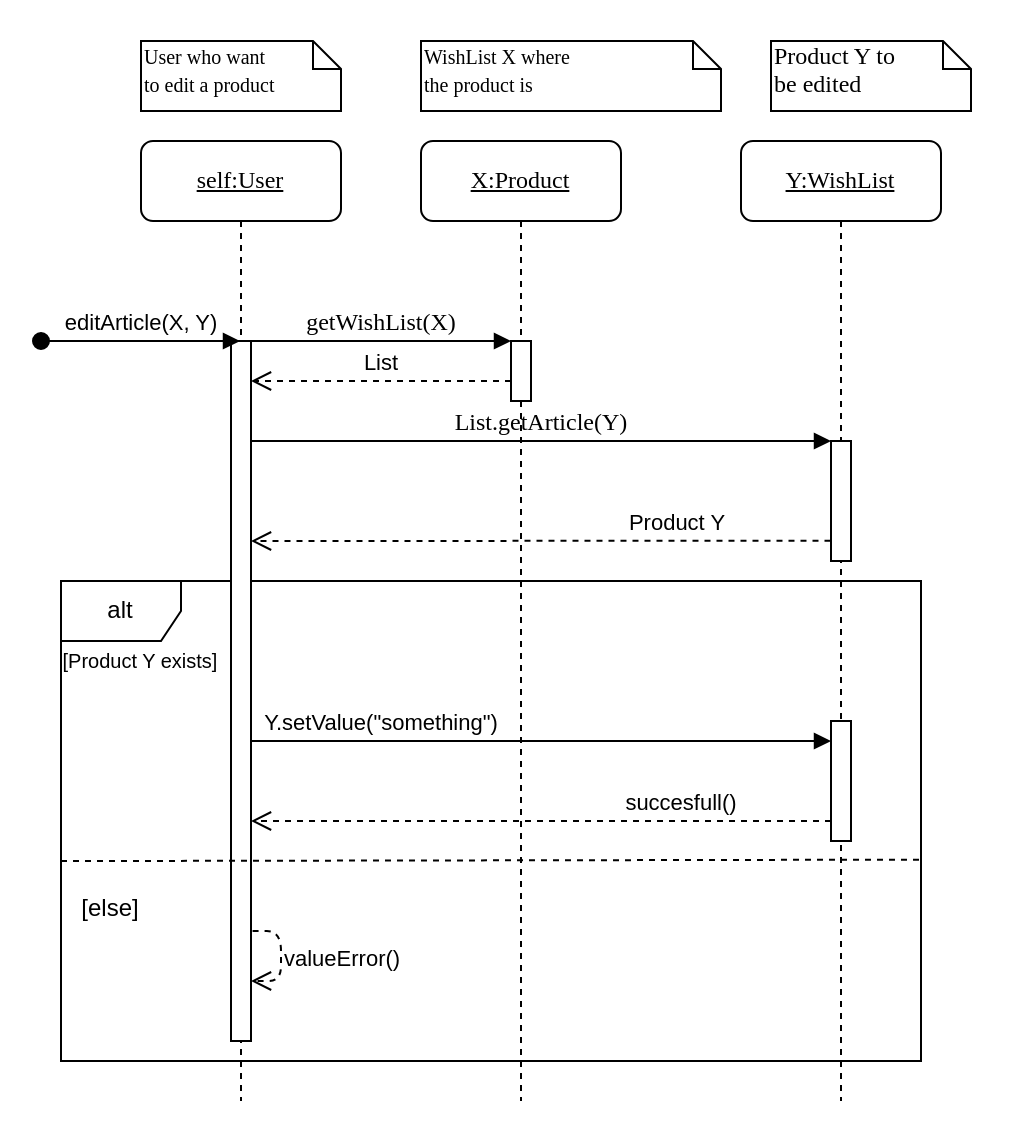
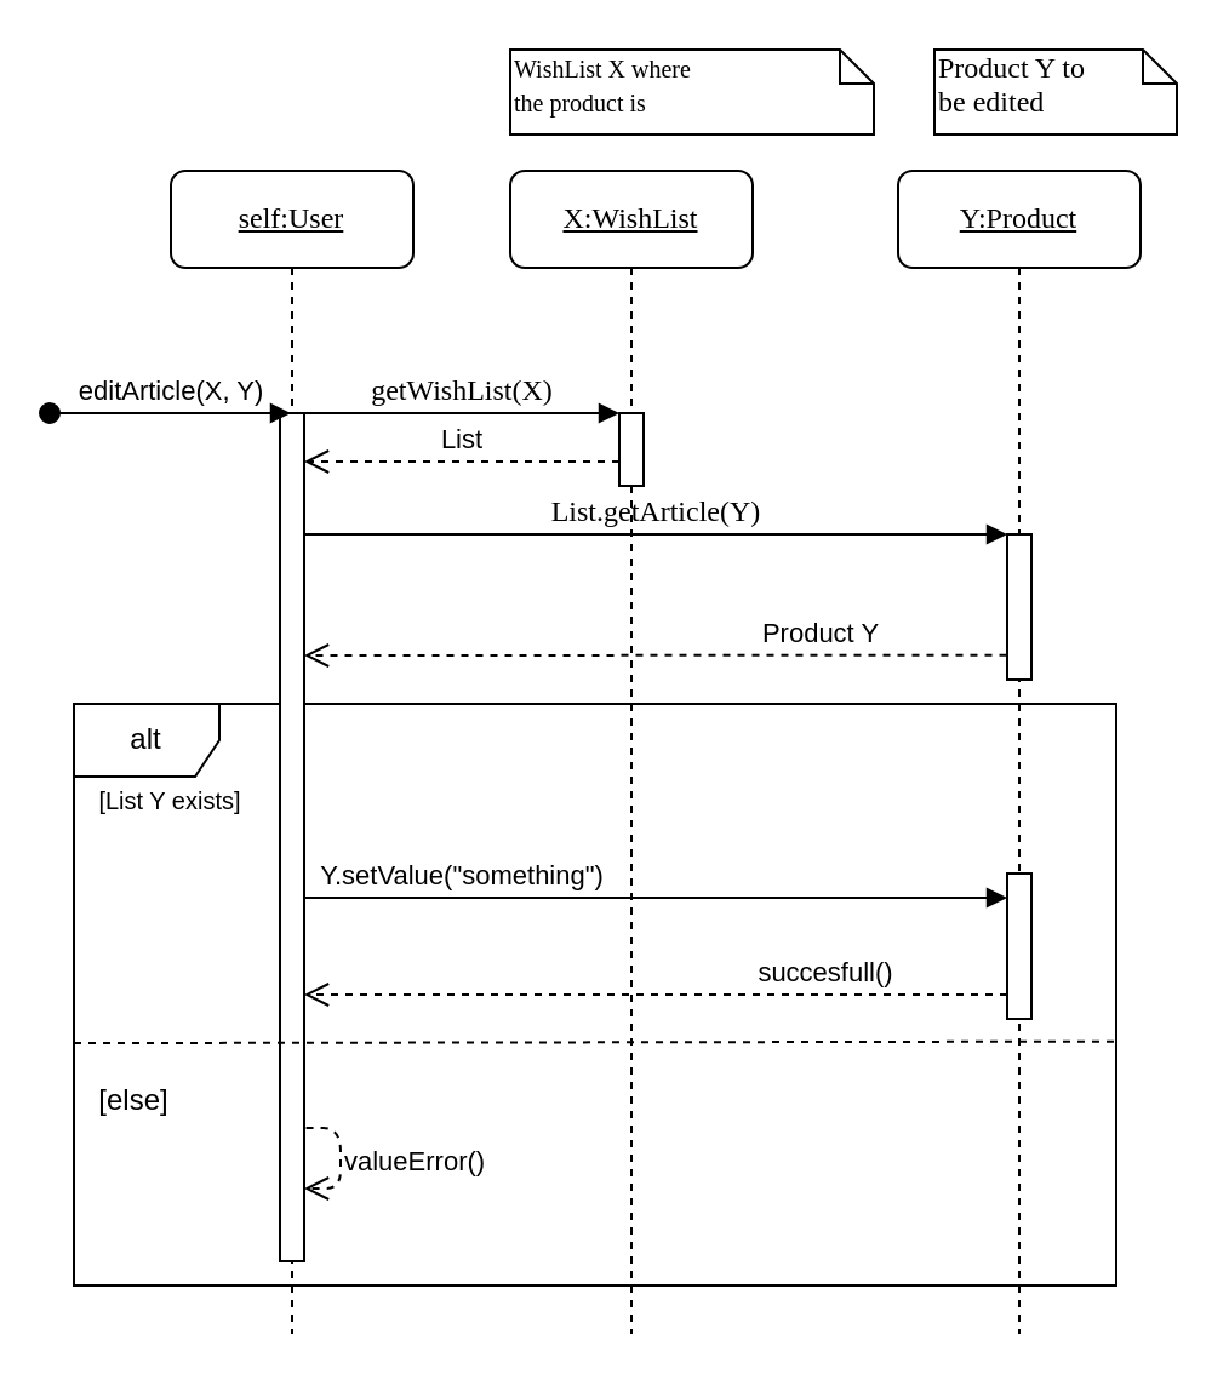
- <mxCell id="12" value="&lt;font style=&quot;font-size: 10px&quot;&gt;User who want &lt;br&gt;to edit a product&lt;/font&gt;" style="shape=note;whiteSpace=wrap;html=1;size=14;verticalAlign=top;align=left;spacingTop=-6;rounded=0;shadow=0;comic=0;labelBackgroundColor=none;strokeWidth=1;fontFamily=Verdana;fontSize=12" parent="1" vertex="1"><mxGeometry x="70" y="20" width="100" height="35" as="geometry" /></mxCell>
- <mxCell id="3" value="&lt;u&gt;X:Product&lt;/u&gt;" style="shape=umlLifeline;perimeter=lifelinePerimeter;whiteSpace=wrap;html=1;container=1;collapsible=0;recursiveResize=0;outlineConnect=0;rounded=1;shadow=0;comic=0;labelBackgroundColor=none;strokeWidth=1;fontFamily=Verdana;fontSize=12;align=center;" parent="1" vertex="1"><mxGeometry x="210" y="70" width="100" height="480" as="geometry" /></mxCell>
+ <mxCell id="3" value="&lt;u&gt;X:WishList&lt;/u&gt;" style="shape=umlLifeline;perimeter=lifelinePerimeter;whiteSpace=wrap;html=1;container=1;collapsible=0;recursiveResize=0;outlineConnect=0;rounded=1;shadow=0;comic=0;labelBackgroundColor=none;strokeWidth=1;fontFamily=Verdana;fontSize=12;align=center;" parent="1" vertex="1"><mxGeometry x="210" y="70" width="100" height="480" as="geometry" /></mxCell>
- <mxCell id="5" value="&lt;u&gt;Y:WishList&lt;/u&gt;" style="shape=umlLifeline;perimeter=lifelinePerimeter;whiteSpace=wrap;html=1;container=1;collapsible=0;recursiveResize=0;outlineConnect=0;rounded=1;shadow=0;comic=0;labelBackgroundColor=none;strokeWidth=1;fontFamily=Verdana;fontSize=12;align=center;" parent="1" vertex="1"><mxGeometry x="370" y="70" width="100" height="480" as="geometry" /></mxCell>
+ <mxCell id="5" value="&lt;u&gt;Y:Product&lt;/u&gt;" style="shape=umlLifeline;perimeter=lifelinePerimeter;whiteSpace=wrap;html=1;container=1;collapsible=0;recursiveResize=0;outlineConnect=0;rounded=1;shadow=0;comic=0;labelBackgroundColor=none;strokeWidth=1;fontFamily=Verdana;fontSize=12;align=center;" parent="1" vertex="1"><mxGeometry x="370" y="70" width="100" height="480" as="geometry" /></mxCell>
- <mxCell id="20" value="&lt;font style=&quot;font-size: 10px&quot;&gt;[Product Y exists]&lt;/font&gt;" style="text;html=1;strokeColor=none;fillColor=none;align=center;verticalAlign=middle;whiteSpace=wrap;rounded=0;" parent="1" vertex="1"><mxGeometry x="30" y="320" width="80" height="20" as="geometry" /></mxCell>
+ <mxCell id="20" value="&lt;font style=&quot;font-size: 10px&quot;&gt;[List Y exists]&lt;/font&gt;" style="text;html=1;strokeColor=none;fillColor=none;align=center;verticalAlign=middle;whiteSpace=wrap;rounded=0;" parent="1" vertex="1"><mxGeometry x="30" y="320" width="80" height="20" as="geometry" /></mxCell>
